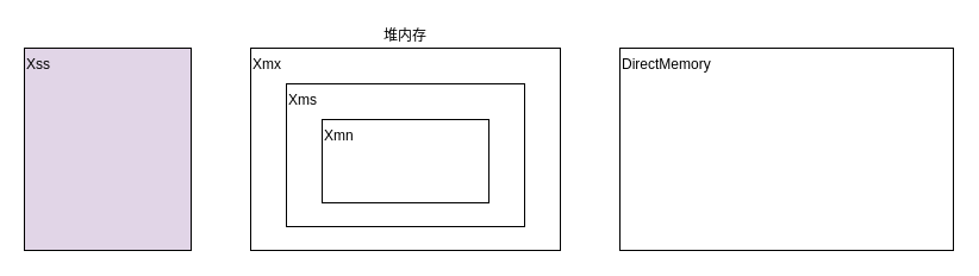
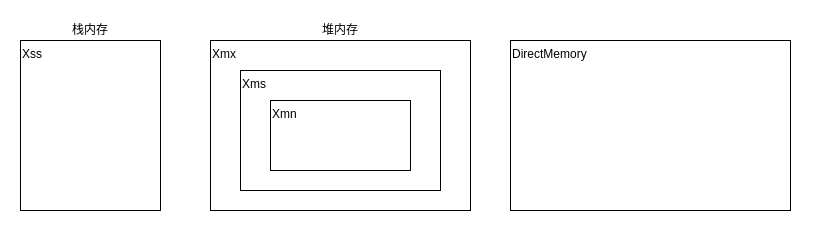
+ <mxCell id="7" value="栈内存" style="text;html=1;strokeColor=none;fillColor=none;align=center;verticalAlign=middle;whiteSpace=wrap;rounded=0;" vertex="1" parent="1"><mxGeometry x="70" y="20" width="40" height="20" as="geometry" /></mxCell>
- <mxCell id="6" value="Xss" style="rounded=0;whiteSpace=wrap;html=1;align=left;verticalAlign=top;fillColor=#e1d5e7;" vertex="1" parent="1"><mxGeometry x="20" y="40" width="140" height="170" as="geometry" /></mxCell>
+ <mxCell id="6" value="Xss" style="rounded=0;whiteSpace=wrap;html=1;align=left;verticalAlign=top;" vertex="1" parent="1"><mxGeometry x="20" y="40" width="140" height="170" as="geometry" /></mxCell>
- <mxCell id="2" value="DirectMemory" style="rounded=0;whiteSpace=wrap;html=1;align=left;verticalAlign=top;" vertex="1" parent="1"><mxGeometry x="520" y="40" width="280" height="170" as="geometry" /></mxCell>
+ <mxCell id="2" value="DirectMemory" style="rounded=0;whiteSpace=wrap;html=1;align=left;verticalAlign=top;" vertex="1" parent="1"><mxGeometry x="510" y="40" width="280" height="170" as="geometry" /></mxCell>
